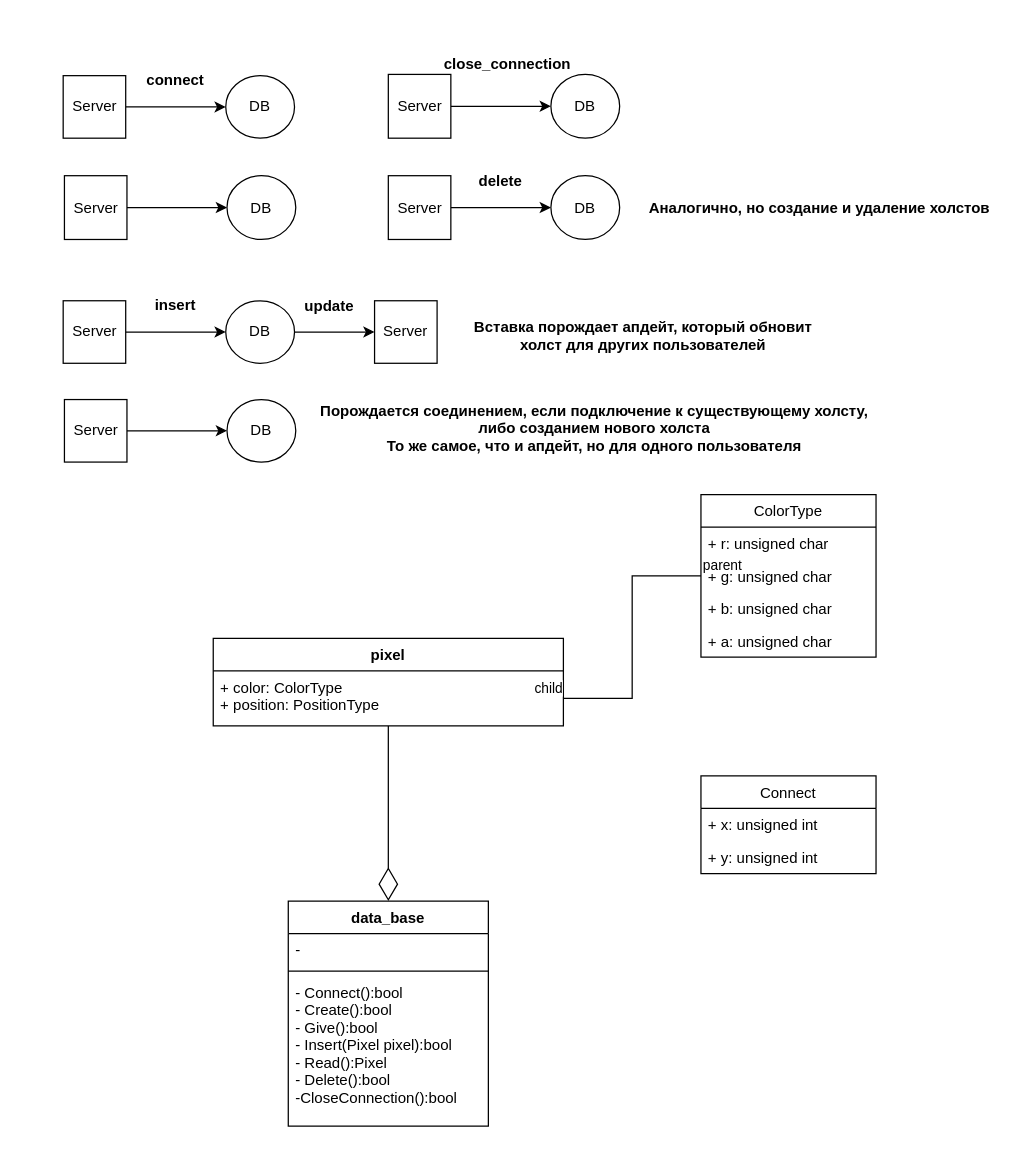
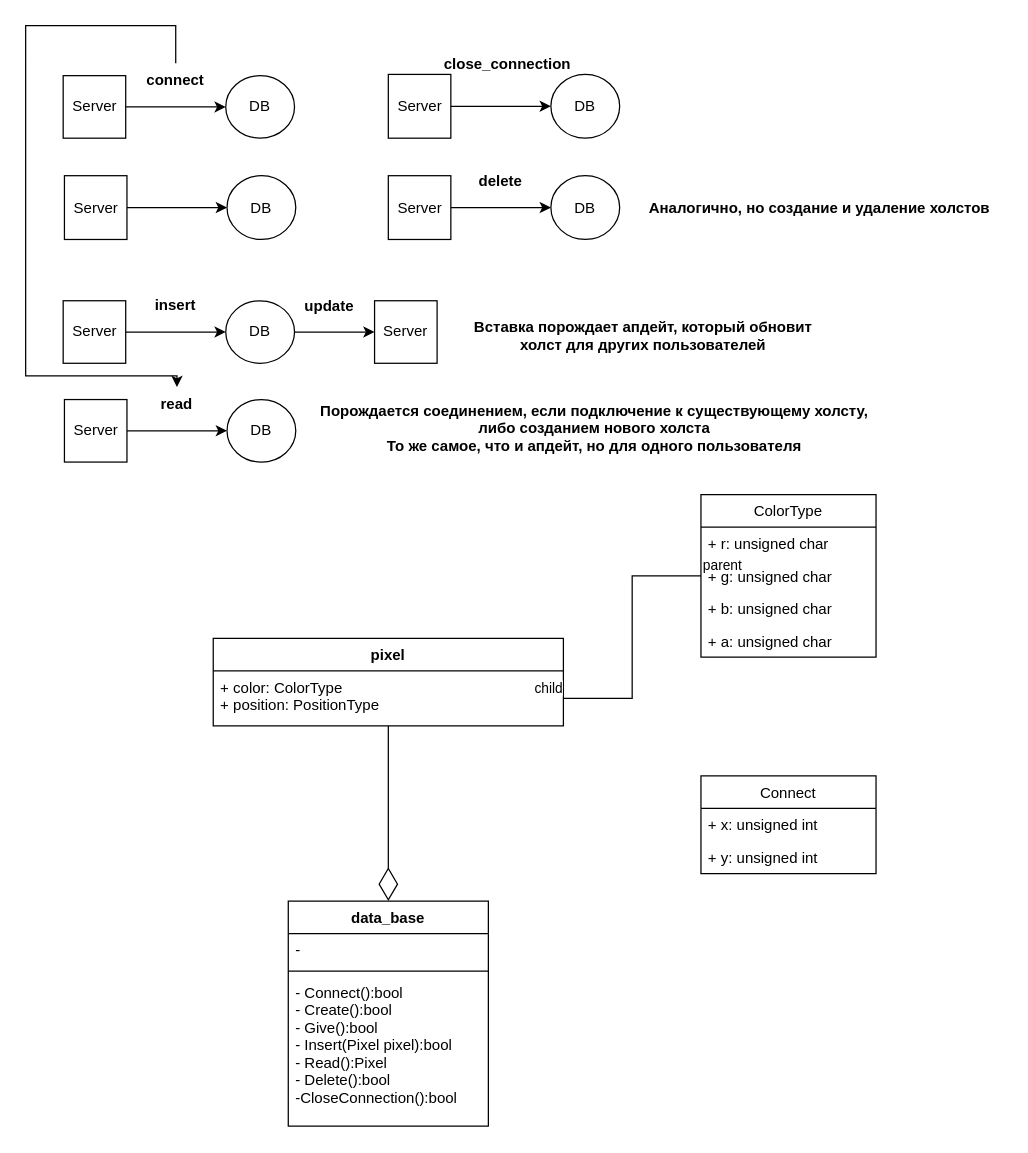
+ <mxCell id="8" style="edgeStyle=orthogonalEdgeStyle;rounded=0;orthogonalLoop=1;jettySize=auto;html=1;" parent="1" source="10" target="32" edge="1"><mxGeometry relative="1" as="geometry"><Array as="points"><mxPoint x="140" y="20" /><mxPoint x="20" y="20" /><mxPoint x="20" y="300" /><mxPoint x="141" y="300" /></Array></mxGeometry></mxCell>
+ <mxCell id="32" value="read" style="text;align=center;fontStyle=1;verticalAlign=middle;spacingLeft=3;spacingRight=3;strokeColor=none;rotatable=0;points=[[0,0.5],[1,0.5]];portConstraint=eastwest;" parent="1" vertex="1"><mxGeometry x="101" y="309" width="80" height="26" as="geometry" /></mxCell>
